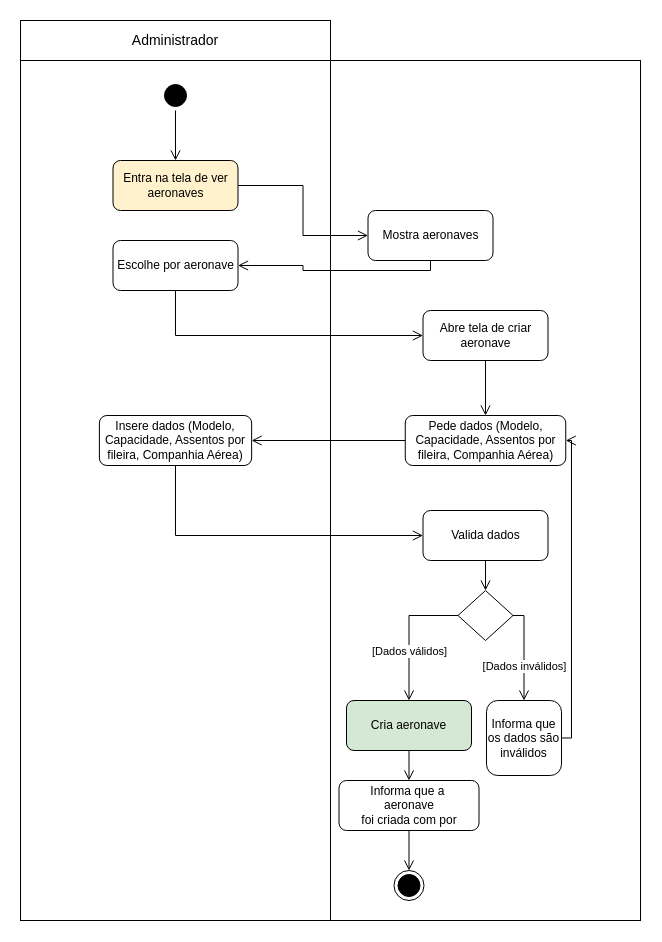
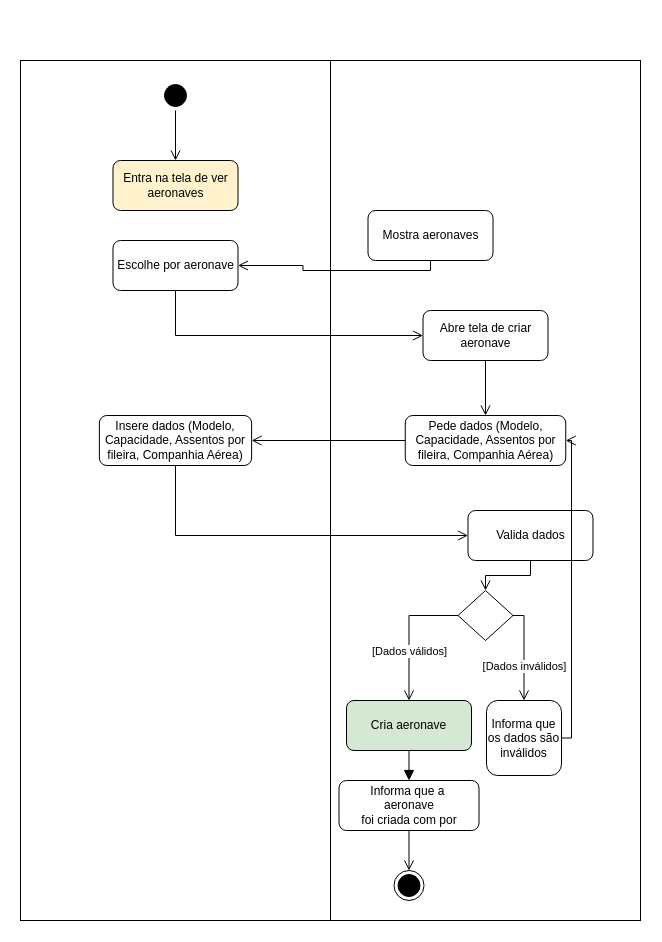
- <mxCell id="4" value="&lt;font style=&quot;font-size: 14px;&quot;&gt;Administrador&lt;/font&gt;" style="rounded=0;whiteSpace=wrap;html=1;" parent="1" vertex="1"><mxGeometry x="20" y="20" width="310" height="40" as="geometry" /></mxCell>
- <mxCell id="25" value="" style="edgeStyle=orthogonalEdgeStyle;html=1;verticalAlign=bottom;endArrow=open;endSize=8;strokeColor=#000000;rounded=0;entryX=0;entryY=0.5;entryDx=0;entryDy=0;exitX=1;exitY=0.5;exitDx=0;exitDy=0;" parent="1" source="7" target="24" edge="1"><mxGeometry relative="1" as="geometry"><mxPoint x="248" y="285" as="targetPoint" /><mxPoint x="496" y="285" as="sourcePoint" /></mxGeometry></mxCell>
- <mxCell id="10" value="Valida dados" style="rounded=1;whiteSpace=wrap;html=1;" parent="1" vertex="1"><mxGeometry x="422.5" y="510" width="125" height="50" as="geometry" /></mxCell>
+ <mxCell id="10" value="Valida dados" style="rounded=1;whiteSpace=wrap;html=1;" parent="1" vertex="1"><mxGeometry x="467.5" y="510" width="125" height="50" as="geometry" /></mxCell>
- <mxCell id="22" value="" style="edgeStyle=orthogonalEdgeStyle;html=1;verticalAlign=bottom;endArrow=open;endSize=8;strokeColor=#000000;rounded=0;entryX=0.5;entryY=0;entryDx=0;entryDy=0;exitX=0.5;exitY=1;exitDx=0;exitDy=0;" parent="1" source="18" target="19" edge="1"><mxGeometry relative="1" as="geometry"><mxPoint x="481" y="430" as="targetPoint" /><mxPoint x="531" y="430" as="sourcePoint" /></mxGeometry></mxCell>
+ <mxCell id="22" value="" style="edgeStyle=orthogonalEdgeStyle;html=1;verticalAlign=bottom;endArrow=block;endSize=8;strokeColor=#000000;rounded=0;entryX=0.5;entryY=0;entryDx=0;entryDy=0;exitX=0.5;exitY=1;exitDx=0;exitDy=0;" parent="1" source="18" target="19" edge="1"><mxGeometry relative="1" as="geometry"><mxPoint x="481" y="430" as="targetPoint" /><mxPoint x="531" y="430" as="sourcePoint" /></mxGeometry></mxCell>
